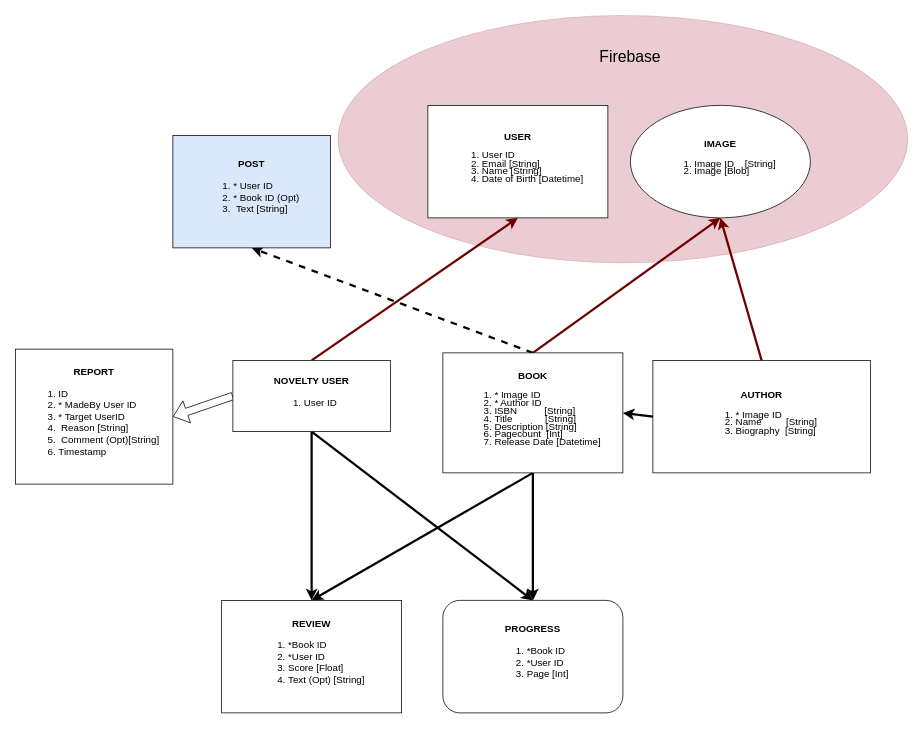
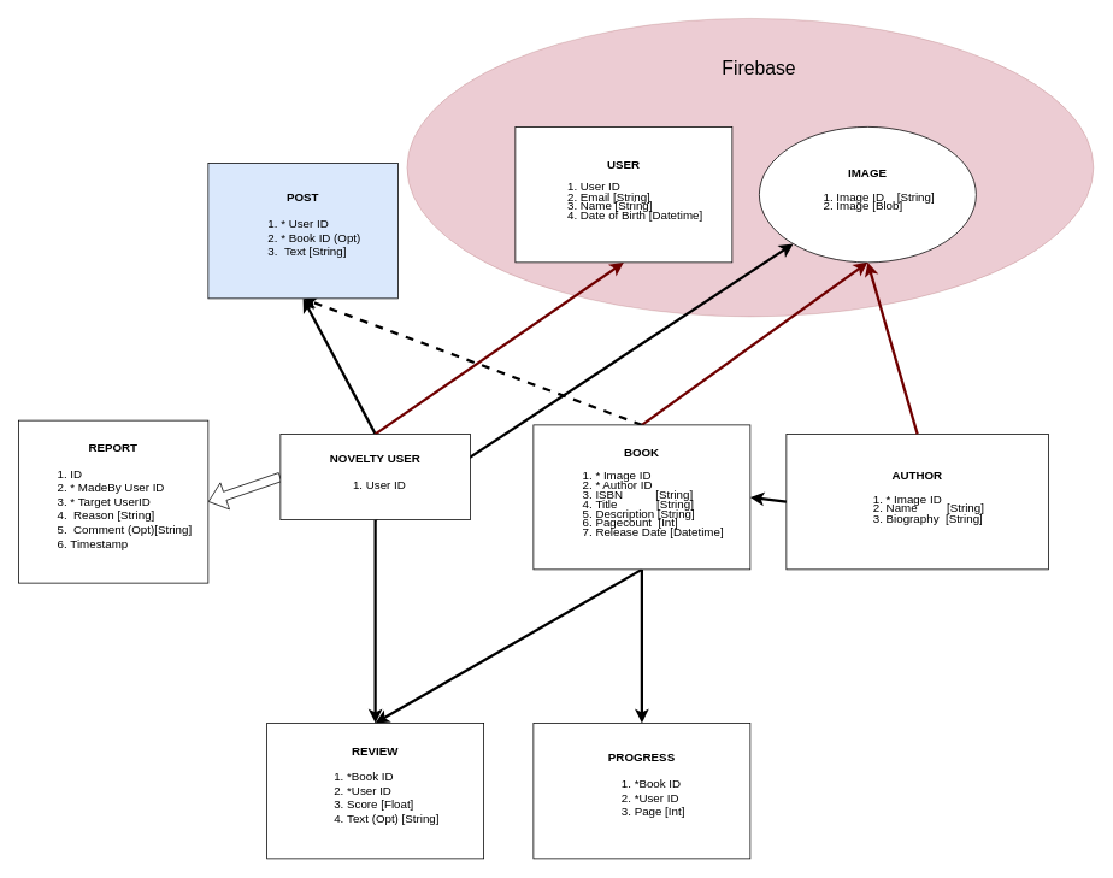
+ <mxCell id="3" style="edgeStyle=none;html=1;exitX=0.5;exitY=0;exitDx=0;exitDy=0;entryX=0.5;entryY=1;entryDx=0;entryDy=0;fontSize=13;strokeWidth=3;" parent="1" source="8" target="15" edge="1"><mxGeometry relative="1" as="geometry" /></mxCell>
- <mxCell id="5" style="edgeStyle=none;html=1;exitX=0.5;exitY=1;exitDx=0;exitDy=0;entryX=0.5;entryY=0;entryDx=0;entryDy=0;fontSize=13;strokeWidth=3;" parent="1" source="8" target="16" edge="1"><mxGeometry relative="1" as="geometry" /></mxCell>
+ <mxCell id="5" style="edgeStyle=none;html=1;exitX=0.5;exitY=1;exitDx=0;exitDy=0;fontSize=13;strokeWidth=3;" parent="1" source="8" target="18" edge="1"><mxGeometry relative="1" as="geometry" /></mxCell>
- <mxCell id="16" value="&lt;span style=&quot;font-size: 13px;&quot;&gt;&lt;b&gt;PROGRESS&lt;br&gt;&lt;/b&gt;&lt;ol&gt;&lt;li style=&quot;text-align: left;&quot;&gt;*Book ID&lt;/li&gt;&lt;li style=&quot;text-align: left;&quot;&gt;*User ID&lt;/li&gt;&lt;li style=&quot;text-align: left;&quot;&gt;Page [Int]&lt;/li&gt;&lt;/ol&gt;&lt;/span&gt;" style="whiteSpace=wrap;html=1;align=center;rounded=1;" parent="1" vertex="1"><mxGeometry x="590" y="800" width="240" height="150" as="geometry" /></mxCell>
+ <mxCell id="16" value="&lt;span style=&quot;font-size: 13px;&quot;&gt;&lt;b&gt;PROGRESS&lt;br&gt;&lt;/b&gt;&lt;ol&gt;&lt;li style=&quot;text-align: left;&quot;&gt;*Book ID&lt;/li&gt;&lt;li style=&quot;text-align: left;&quot;&gt;*User ID&lt;/li&gt;&lt;li style=&quot;text-align: left;&quot;&gt;Page [Int]&lt;/li&gt;&lt;/ol&gt;&lt;/span&gt;" style="rounded=0;whiteSpace=wrap;html=1;align=center;" parent="1" vertex="1"><mxGeometry x="590" y="800" width="240" height="150" as="geometry" /></mxCell>
